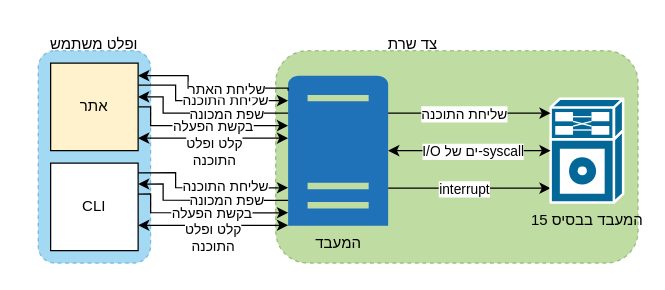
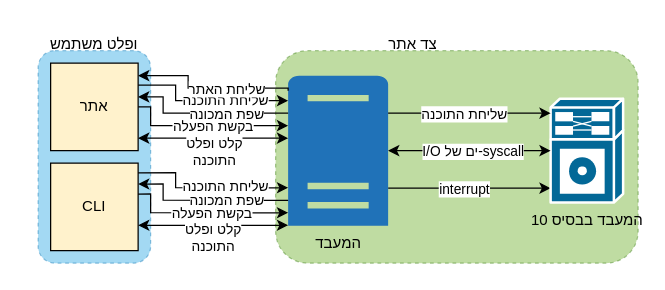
- <mxCell id="7" value="צד שרת" style="text;html=1;align=center;verticalAlign=middle;whiteSpace=wrap;rounded=0;" vertex="1" parent="1"><mxGeometry x="300" width="60" height="30" as="geometry" y="20" /></mxCell>
+ <mxCell id="7" value="צד אתר" style="text;html=1;align=center;verticalAlign=middle;whiteSpace=wrap;rounded=0;" vertex="1" parent="1"><mxGeometry x="300" width="60" height="30" as="geometry" y="20" /></mxCell>
- <mxCell id="15" value="CLI" style="rounded=0;whiteSpace=wrap;html=1;" vertex="1" parent="1"><mxGeometry x="40" y="130" width="70" height="70" as="geometry" /></mxCell>
+ <mxCell id="15" value="CLI" style="rounded=0;whiteSpace=wrap;html=1;fillColor=#fff2cc;" vertex="1" parent="1"><mxGeometry x="40" y="130" width="70" height="70" as="geometry" /></mxCell>
- <mxCell id="6" value="המעבד בבסיס 15" style="shape=mxgraph.cisco.misc.generic_processor;html=1;pointerEvents=1;dashed=0;fillColor=#036897;strokeColor=#ffffff;strokeWidth=2;verticalLabelPosition=bottom;verticalAlign=top;align=center;outlineConnect=0;" vertex="1" parent="1"><mxGeometry x="440" y="78.5" width="58" height="83" as="geometry" /></mxCell>
+ <mxCell id="6" value="המעבד בבסיס 10" style="shape=mxgraph.cisco.misc.generic_processor;html=1;pointerEvents=1;dashed=0;fillColor=#036897;strokeColor=#ffffff;strokeWidth=2;verticalLabelPosition=bottom;verticalAlign=top;align=center;outlineConnect=0;" vertex="1" parent="1"><mxGeometry x="440" y="78.5" width="58" height="83" as="geometry" /></mxCell>
